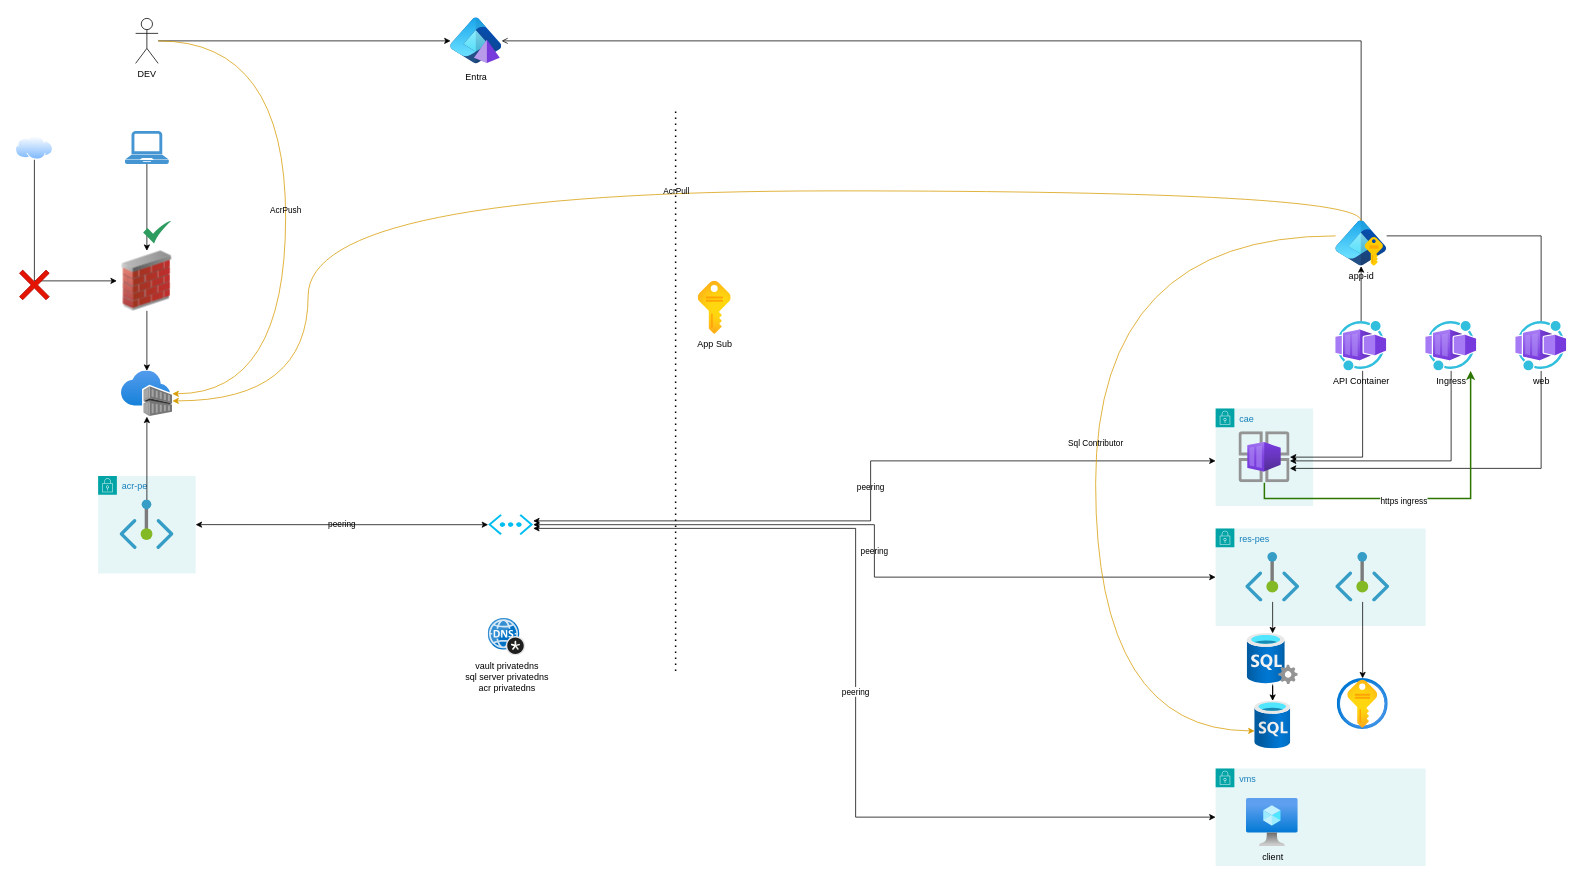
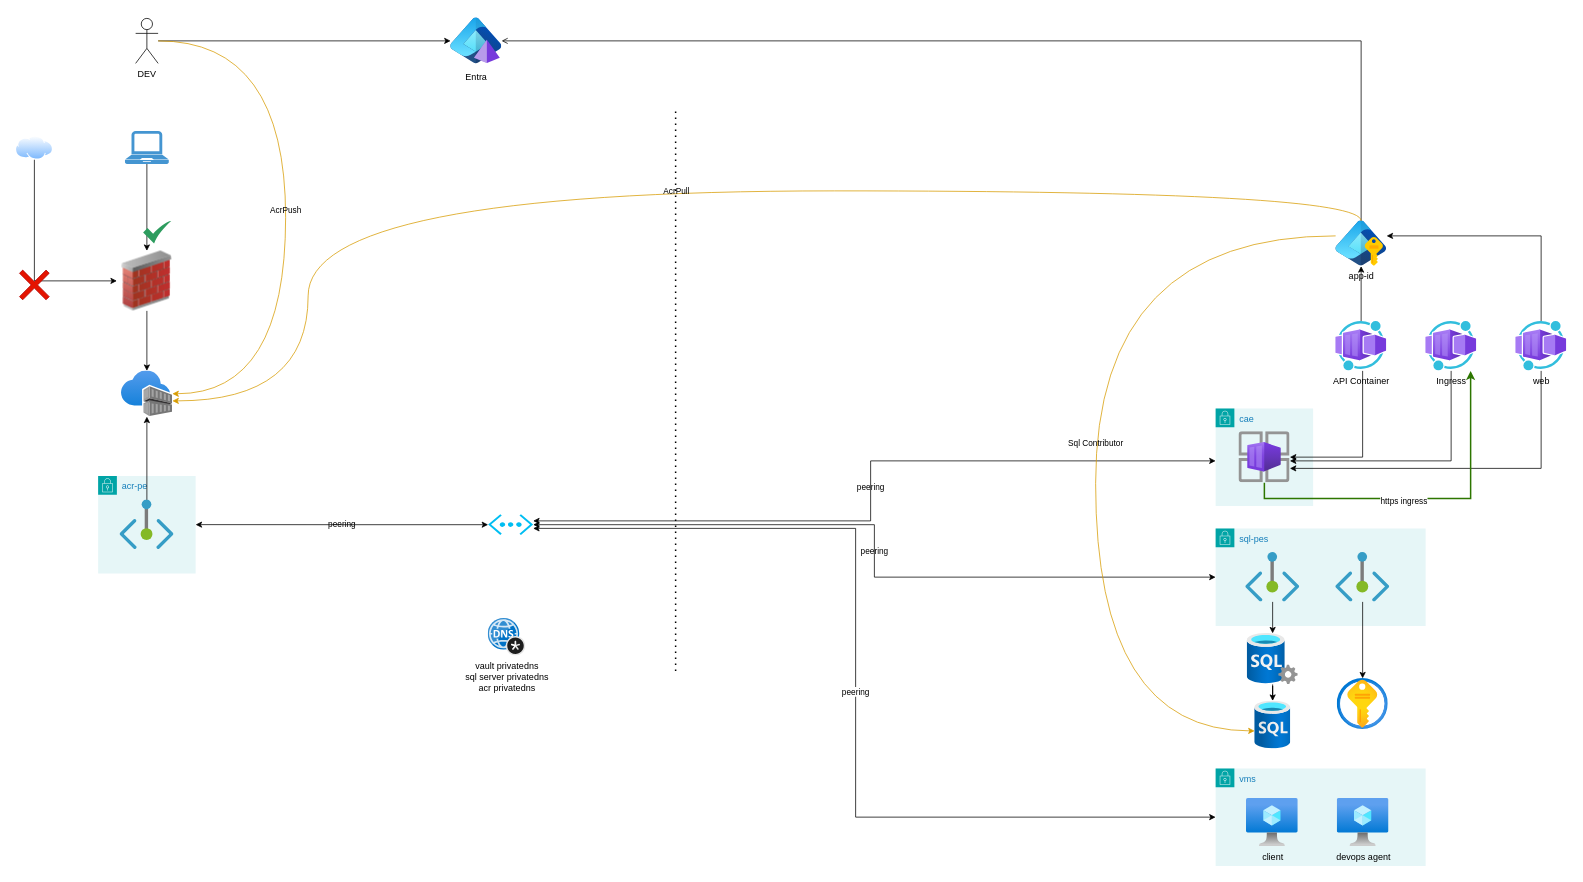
- <mxCell id="44" style="edgeStyle=orthogonalEdgeStyle;rounded=0;orthogonalLoop=1;jettySize=auto;html=1;endArrow=none;" edge="1" parent="1" source="45" target="31"><mxGeometry relative="1" as="geometry"><Array as="points"><mxPoint x="2054" y="314" /></Array></mxGeometry></mxCell>
+ <mxCell id="44" style="edgeStyle=orthogonalEdgeStyle;rounded=0;orthogonalLoop=1;jettySize=auto;html=1;" edge="1" parent="1" source="45" target="31"><mxGeometry relative="1" as="geometry"><Array as="points"><mxPoint x="2054" y="314" /></Array></mxGeometry></mxCell>
- <mxCell id="2" value="App Sub" style="image;aspect=fixed;html=1;points=[];align=center;fontSize=12;image=img/lib/azure2/general/Subscriptions.svg;labelBackgroundColor=none;" vertex="1" parent="1"><mxGeometry x="930" y="374" width="44" height="71" as="geometry" /></mxCell>
- <mxCell id="22" value="res-pes" style="points=[[0,0],[0.25,0],[0.5,0],[0.75,0],[1,0],[1,0.25],[1,0.5],[1,0.75],[1,1],[0.75,1],[0.5,1],[0.25,1],[0,1],[0,0.75],[0,0.5],[0,0.25]];outlineConnect=0;gradientColor=none;html=1;whiteSpace=wrap;fontSize=12;fontStyle=0;container=1;pointerEvents=0;collapsible=0;recursiveResize=0;shape=mxgraph.aws4.group;grIcon=mxgraph.aws4.group_security_group;grStroke=0;strokeColor=#00A4A6;fillColor=#E6F6F7;verticalAlign=top;align=left;spacingLeft=30;fontColor=#147EBA;dashed=0;labelBackgroundColor=none;" vertex="1" parent="1"><mxGeometry x="1620" y="704" width="280" height="130" as="geometry" /></mxCell>
+ <mxCell id="22" value="sql-pes" style="points=[[0,0],[0.25,0],[0.5,0],[0.75,0],[1,0],[1,0.25],[1,0.5],[1,0.75],[1,1],[0.75,1],[0.5,1],[0.25,1],[0,1],[0,0.75],[0,0.5],[0,0.25]];outlineConnect=0;gradientColor=none;html=1;whiteSpace=wrap;fontSize=12;fontStyle=0;container=1;pointerEvents=0;collapsible=0;recursiveResize=0;shape=mxgraph.aws4.group;grIcon=mxgraph.aws4.group_security_group;grStroke=0;strokeColor=#00A4A6;fillColor=#E6F6F7;verticalAlign=top;align=left;spacingLeft=30;fontColor=#147EBA;dashed=0;labelBackgroundColor=none;" vertex="1" parent="1"><mxGeometry x="1620" y="704" width="280" height="130" as="geometry" /></mxCell>
+ <mxCell id="40" value="devops agent" style="image;aspect=fixed;html=1;points=[];align=center;fontSize=12;image=img/lib/azure2/compute/Virtual_Machine.svg;labelBackgroundColor=none;" vertex="1" parent="38"><mxGeometry x="162" y="40" width="69" height="64" as="geometry" /></mxCell>
